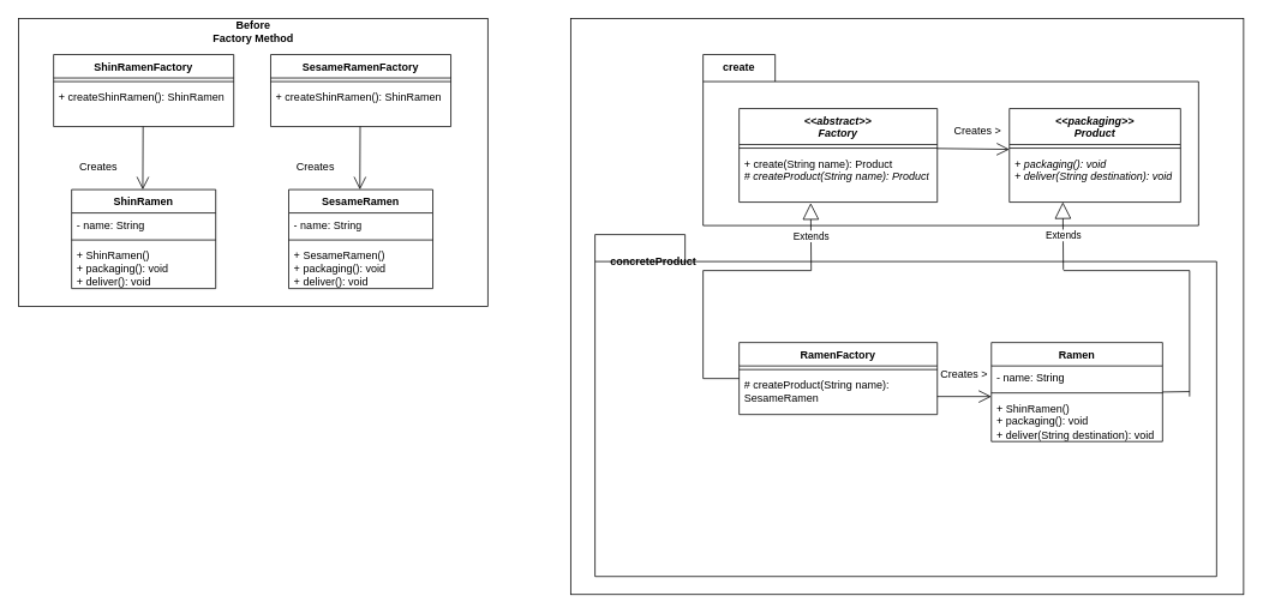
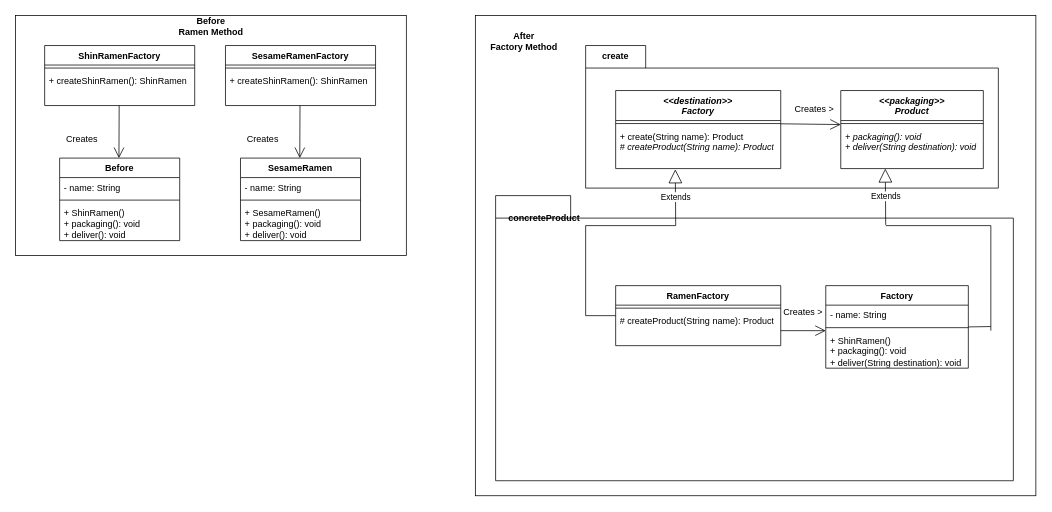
- <mxCell id="51" value="&lt;b&gt;Before&lt;br&gt;Factory Method&lt;/b&gt;" style="text;html=1;strokeColor=none;fillColor=none;align=center;verticalAlign=middle;whiteSpace=wrap;rounded=0;" vertex="1" parent="1"><mxGeometry x="215.5" width="130" height="30" as="geometry" y="20" /></mxCell>
+ <mxCell id="51" value="&lt;b&gt;Before&lt;br&gt;Ramen Method&lt;/b&gt;" style="text;html=1;strokeColor=none;fillColor=none;align=center;verticalAlign=middle;whiteSpace=wrap;rounded=0;" vertex="1" parent="1"><mxGeometry x="215.5" width="130" height="30" as="geometry" y="20" /></mxCell>
+ <mxCell id="52" value="&lt;b&gt;After&lt;br&gt;Factory Method&lt;/b&gt;" style="text;html=1;strokeColor=none;fillColor=none;align=center;verticalAlign=middle;whiteSpace=wrap;rounded=0;" vertex="1" parent="1"><mxGeometry x="633" y="40" width="130" height="30" as="geometry" /></mxCell>
- <mxCell id="6" value="&lt;i&gt;&amp;lt;&amp;lt;abstract&amp;gt;&amp;gt;&lt;br&gt;Factory&lt;br&gt;&lt;/i&gt;" style="swimlane;fontStyle=1;align=center;verticalAlign=top;childLayout=stackLayout;horizontal=1;startSize=40;horizontalStack=0;resizeParent=1;resizeParentMax=0;resizeLast=0;collapsible=1;marginBottom=0;whiteSpace=wrap;html=1;" vertex="1" parent="1"><mxGeometry x="820" y="120" width="220" height="104" as="geometry" /></mxCell>
+ <mxCell id="6" value="&lt;i&gt;&amp;lt;&amp;lt;destination&amp;gt;&amp;gt;&lt;br&gt;Factory&lt;br&gt;&lt;/i&gt;" style="swimlane;fontStyle=1;align=center;verticalAlign=top;childLayout=stackLayout;horizontal=1;startSize=40;horizontalStack=0;resizeParent=1;resizeParentMax=0;resizeLast=0;collapsible=1;marginBottom=0;whiteSpace=wrap;html=1;" vertex="1" parent="1"><mxGeometry x="820" y="120" width="220" height="104" as="geometry" /></mxCell>
- <mxCell id="33" value="ShinRamen" style="swimlane;fontStyle=1;align=center;verticalAlign=top;childLayout=stackLayout;horizontal=1;startSize=26;horizontalStack=0;resizeParent=1;resizeParentMax=0;resizeLast=0;collapsible=1;marginBottom=0;whiteSpace=wrap;html=1;" vertex="1" parent="1"><mxGeometry x="79" y="210" width="160" height="110" as="geometry" /></mxCell>
+ <mxCell id="33" value="Before" style="swimlane;fontStyle=1;align=center;verticalAlign=top;childLayout=stackLayout;horizontal=1;startSize=26;horizontalStack=0;resizeParent=1;resizeParentMax=0;resizeLast=0;collapsible=1;marginBottom=0;whiteSpace=wrap;html=1;" vertex="1" parent="1"><mxGeometry x="79" y="210" width="160" height="110" as="geometry" /></mxCell>
- <mxCell id="19" value="Ramen" style="swimlane;fontStyle=1;align=center;verticalAlign=top;childLayout=stackLayout;horizontal=1;startSize=26;horizontalStack=0;resizeParent=1;resizeParentMax=0;resizeLast=0;collapsible=1;marginBottom=0;whiteSpace=wrap;html=1;" vertex="1" parent="1"><mxGeometry x="1100" y="380" width="190" height="110" as="geometry" /></mxCell>
+ <mxCell id="19" value="Factory" style="swimlane;fontStyle=1;align=center;verticalAlign=top;childLayout=stackLayout;horizontal=1;startSize=26;horizontalStack=0;resizeParent=1;resizeParentMax=0;resizeLast=0;collapsible=1;marginBottom=0;whiteSpace=wrap;html=1;" vertex="1" parent="1"><mxGeometry x="1100" y="380" width="190" height="110" as="geometry" /></mxCell>
- <mxCell id="18" value="# createProduct(String name): SesameRamen" style="text;strokeColor=none;fillColor=none;align=left;verticalAlign=top;spacingLeft=4;spacingRight=4;overflow=hidden;rotatable=0;points=[[0,0.5],[1,0.5]];portConstraint=eastwest;whiteSpace=wrap;html=1;" vertex="1" parent="16"><mxGeometry y="34" width="220" height="46" as="geometry" /></mxCell>
+ <mxCell id="18" value="# createProduct(String name): Product" style="text;strokeColor=none;fillColor=none;align=left;verticalAlign=top;spacingLeft=4;spacingRight=4;overflow=hidden;rotatable=0;points=[[0,0.5],[1,0.5]];portConstraint=eastwest;whiteSpace=wrap;html=1;" vertex="1" parent="16"><mxGeometry y="34" width="220" height="46" as="geometry" /></mxCell>
